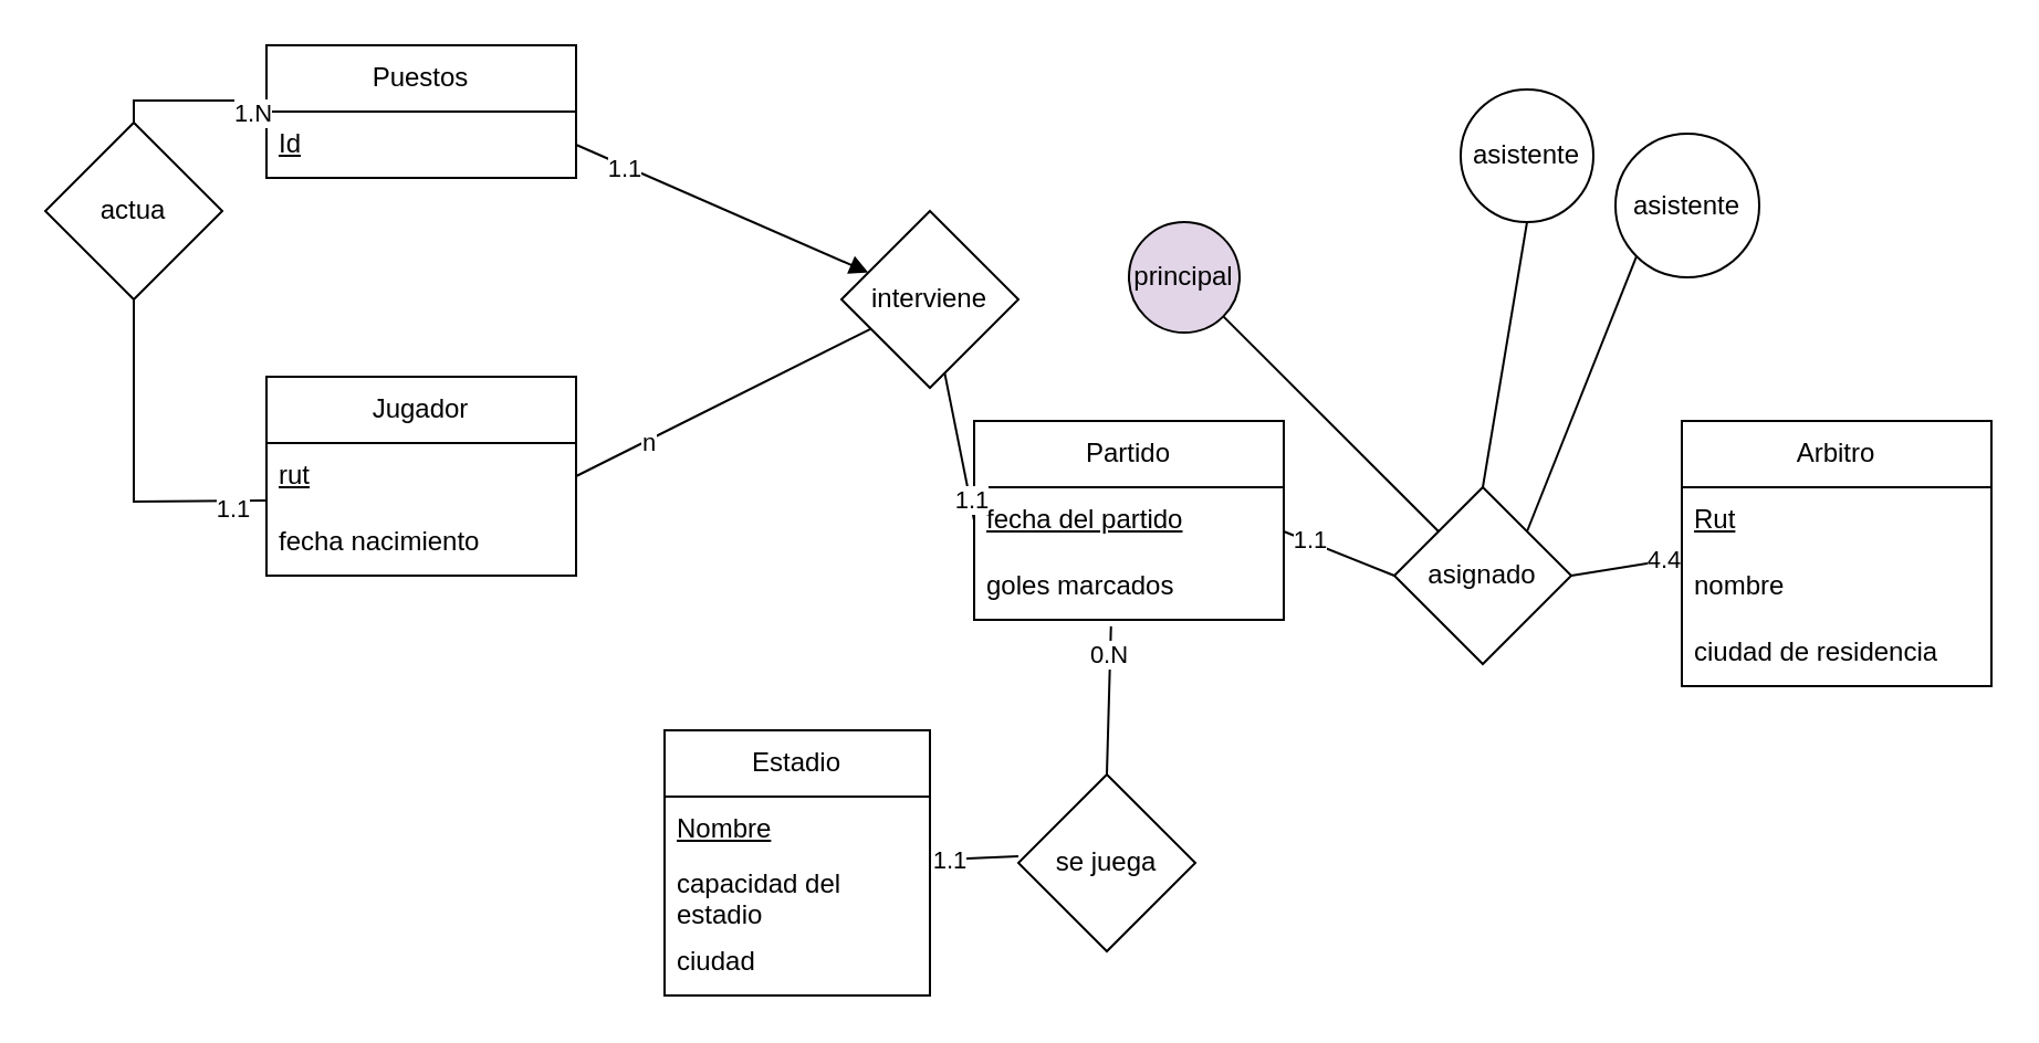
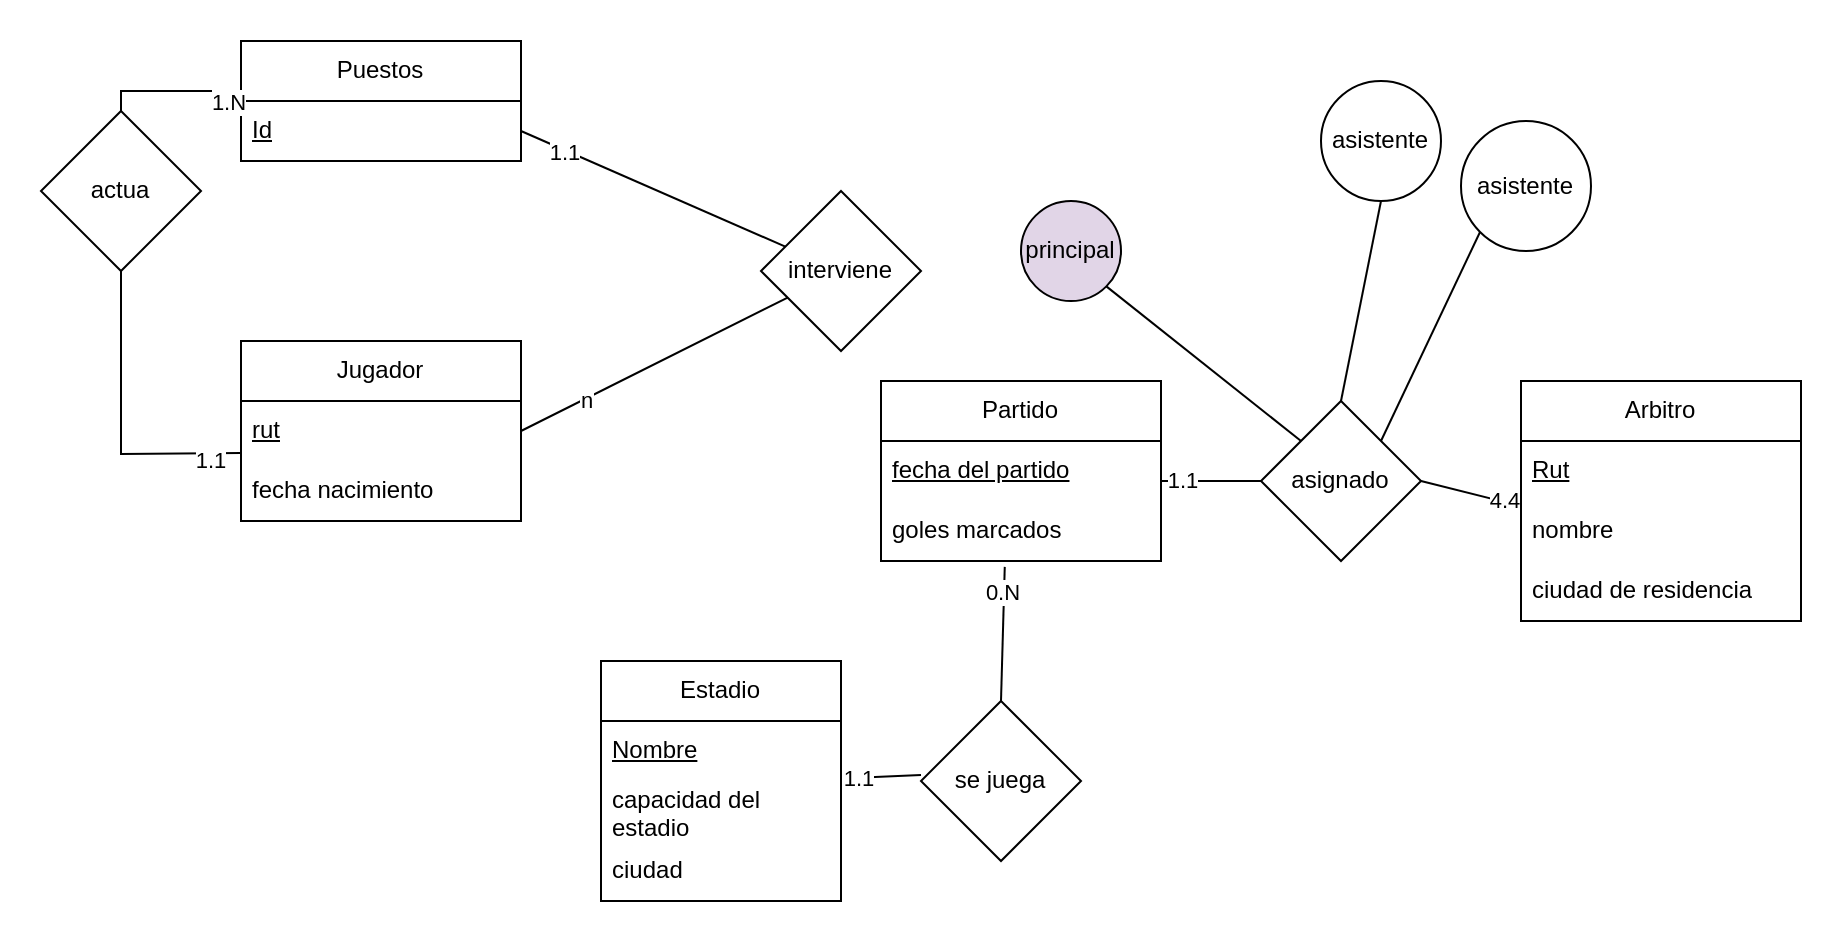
- <mxCell id="36" value="" style="endArrow=block;html=1;rounded=0;exitX=1;exitY=0.5;exitDx=0;exitDy=0;" edge="1" parent="1" source="6" target="35"><mxGeometry width="50" height="50" relative="1" as="geometry"><mxPoint x="300" y="100" as="sourcePoint" /><mxPoint x="350" y="50" as="targetPoint" /></mxGeometry></mxCell>
+ <mxCell id="36" value="" style="endArrow=none;html=1;rounded=0;exitX=1;exitY=0.5;exitDx=0;exitDy=0;" edge="1" parent="1" source="6" target="35"><mxGeometry width="50" height="50" relative="1" as="geometry"><mxPoint x="300" y="100" as="sourcePoint" /><mxPoint x="350" y="50" as="targetPoint" /></mxGeometry></mxCell>
- <mxCell id="38" value="" style="endArrow=none;html=1;rounded=0;entryX=0;entryY=0.5;entryDx=0;entryDy=0;" edge="1" parent="1" source="35" target="17"><mxGeometry width="50" height="50" relative="1" as="geometry"><mxPoint x="370" y="220" as="sourcePoint" /><mxPoint x="420" y="170" as="targetPoint" /></mxGeometry></mxCell>
- <mxCell id="39" value="1.1" style="edgeLabel;html=1;align=center;verticalAlign=middle;resizable=0;points=[];" vertex="1" connectable="0" parent="38"><mxGeometry x="0.714" relative="1" as="geometry"><mxPoint as="offset" /></mxGeometry></mxCell>
- <mxCell id="25" value="asignado" style="rhombus;whiteSpace=wrap;html=1;" vertex="1" parent="1"><mxGeometry x="630" y="220" width="80" height="80" as="geometry" /></mxCell>
+ <mxCell id="25" value="asignado" style="rhombus;whiteSpace=wrap;html=1;" vertex="1" parent="1"><mxGeometry x="630" y="200" width="80" height="80" as="geometry" /></mxCell>
